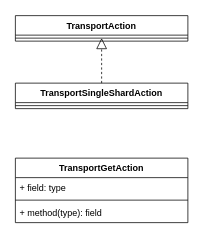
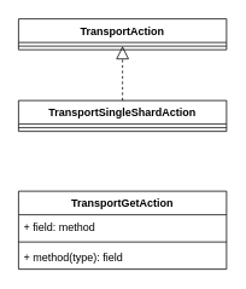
- <mxCell id="5" value="+ field: type" style="text;strokeColor=none;fillColor=none;align=left;verticalAlign=top;spacingLeft=4;spacingRight=4;overflow=hidden;rotatable=0;points=[[0,0.5],[1,0.5]];portConstraint=eastwest;" vertex="1" parent="4"><mxGeometry y="26" width="230" height="26" as="geometry" /></mxCell>
+ <mxCell id="5" value="+ field: method" style="text;strokeColor=none;fillColor=none;align=left;verticalAlign=top;spacingLeft=4;spacingRight=4;overflow=hidden;rotatable=0;points=[[0,0.5],[1,0.5]];portConstraint=eastwest;" vertex="1" parent="4"><mxGeometry y="26" width="230" height="26" as="geometry" /></mxCell>
